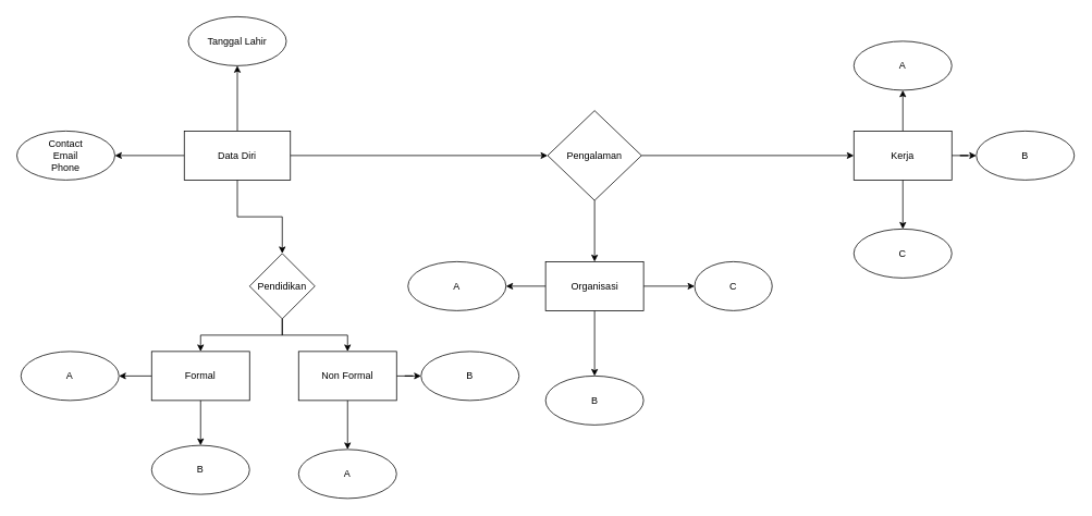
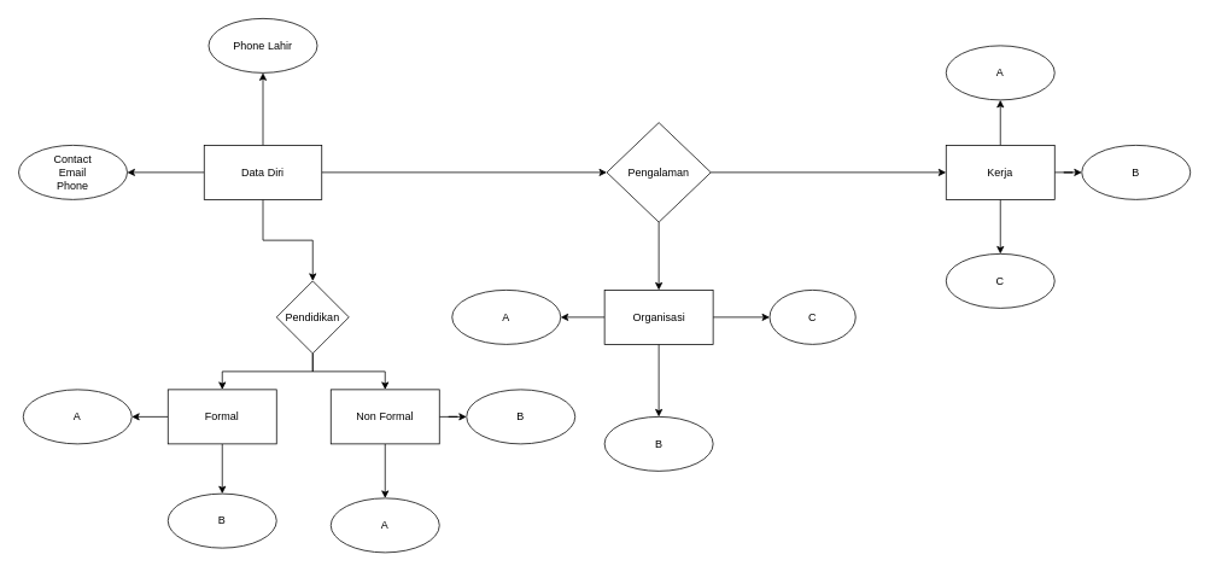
- <mxCell id="20" value="Tanggal Lahir" style="ellipse;whiteSpace=wrap;html=1;rounded=0;" vertex="1" parent="1"><mxGeometry x="230" y="20" width="120" height="60" as="geometry" /></mxCell>
+ <mxCell id="20" value="Phone Lahir" style="ellipse;whiteSpace=wrap;html=1;rounded=0;" vertex="1" parent="1"><mxGeometry x="230" y="20" width="120" height="60" as="geometry" /></mxCell>
